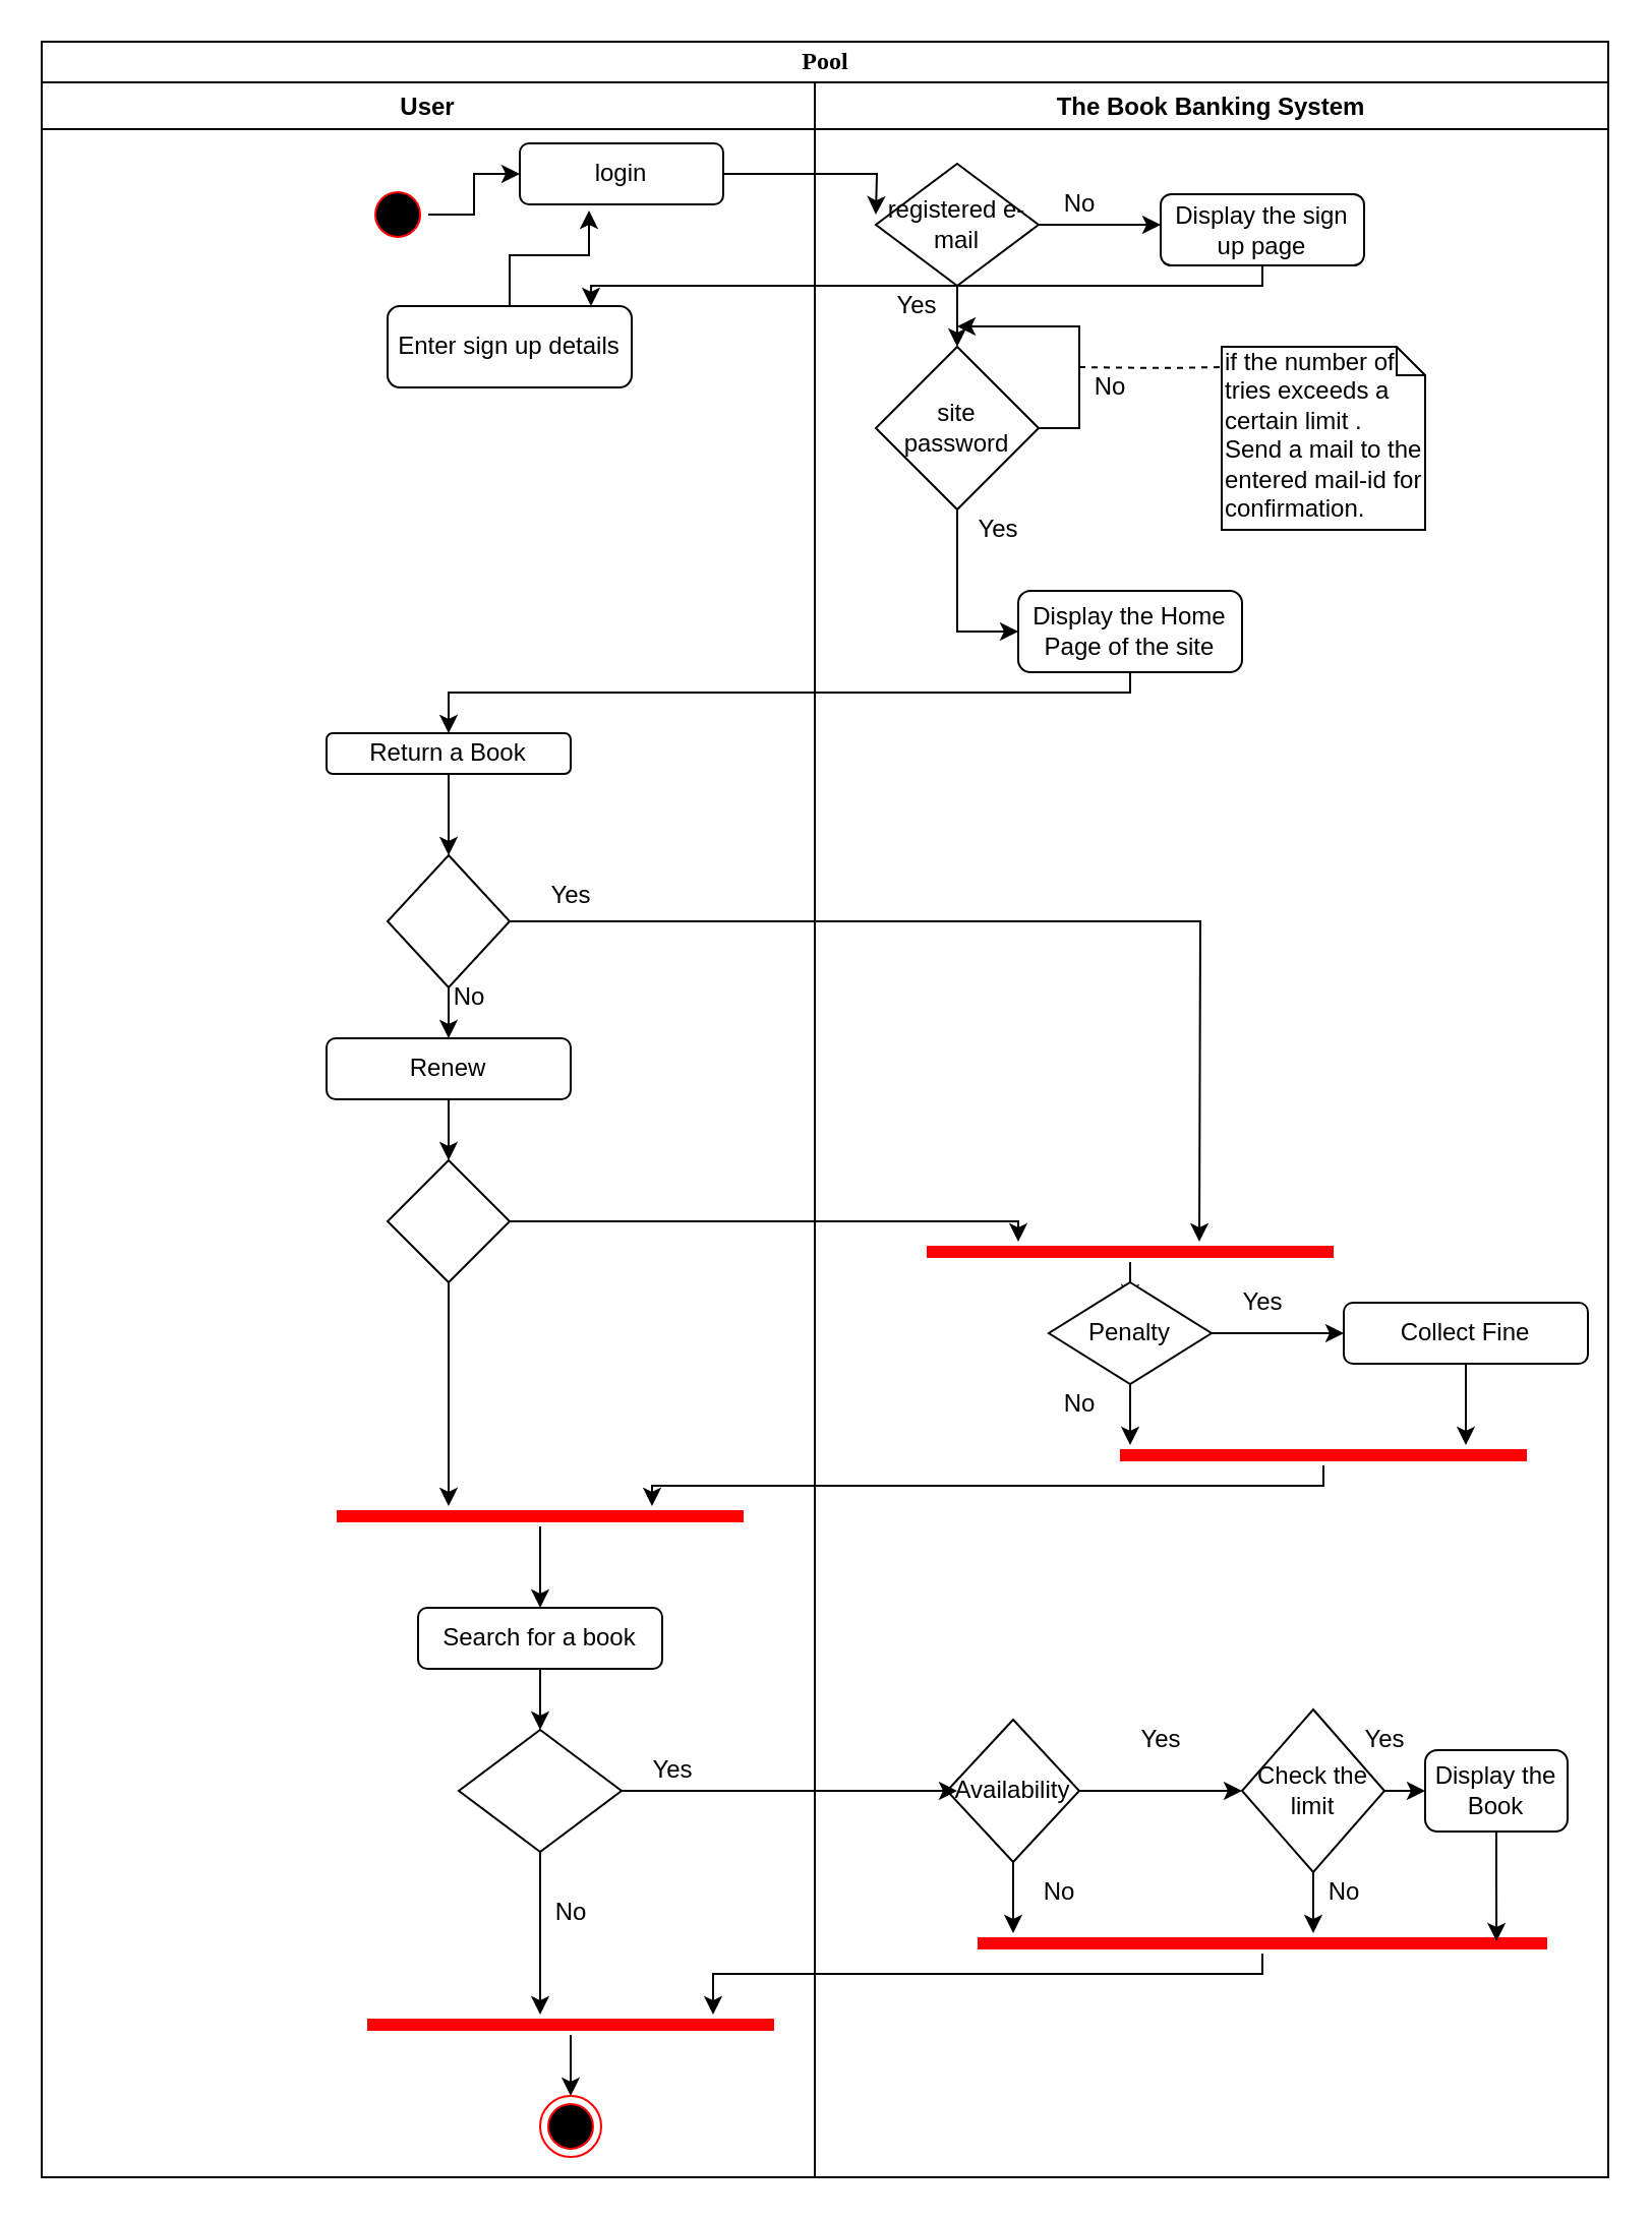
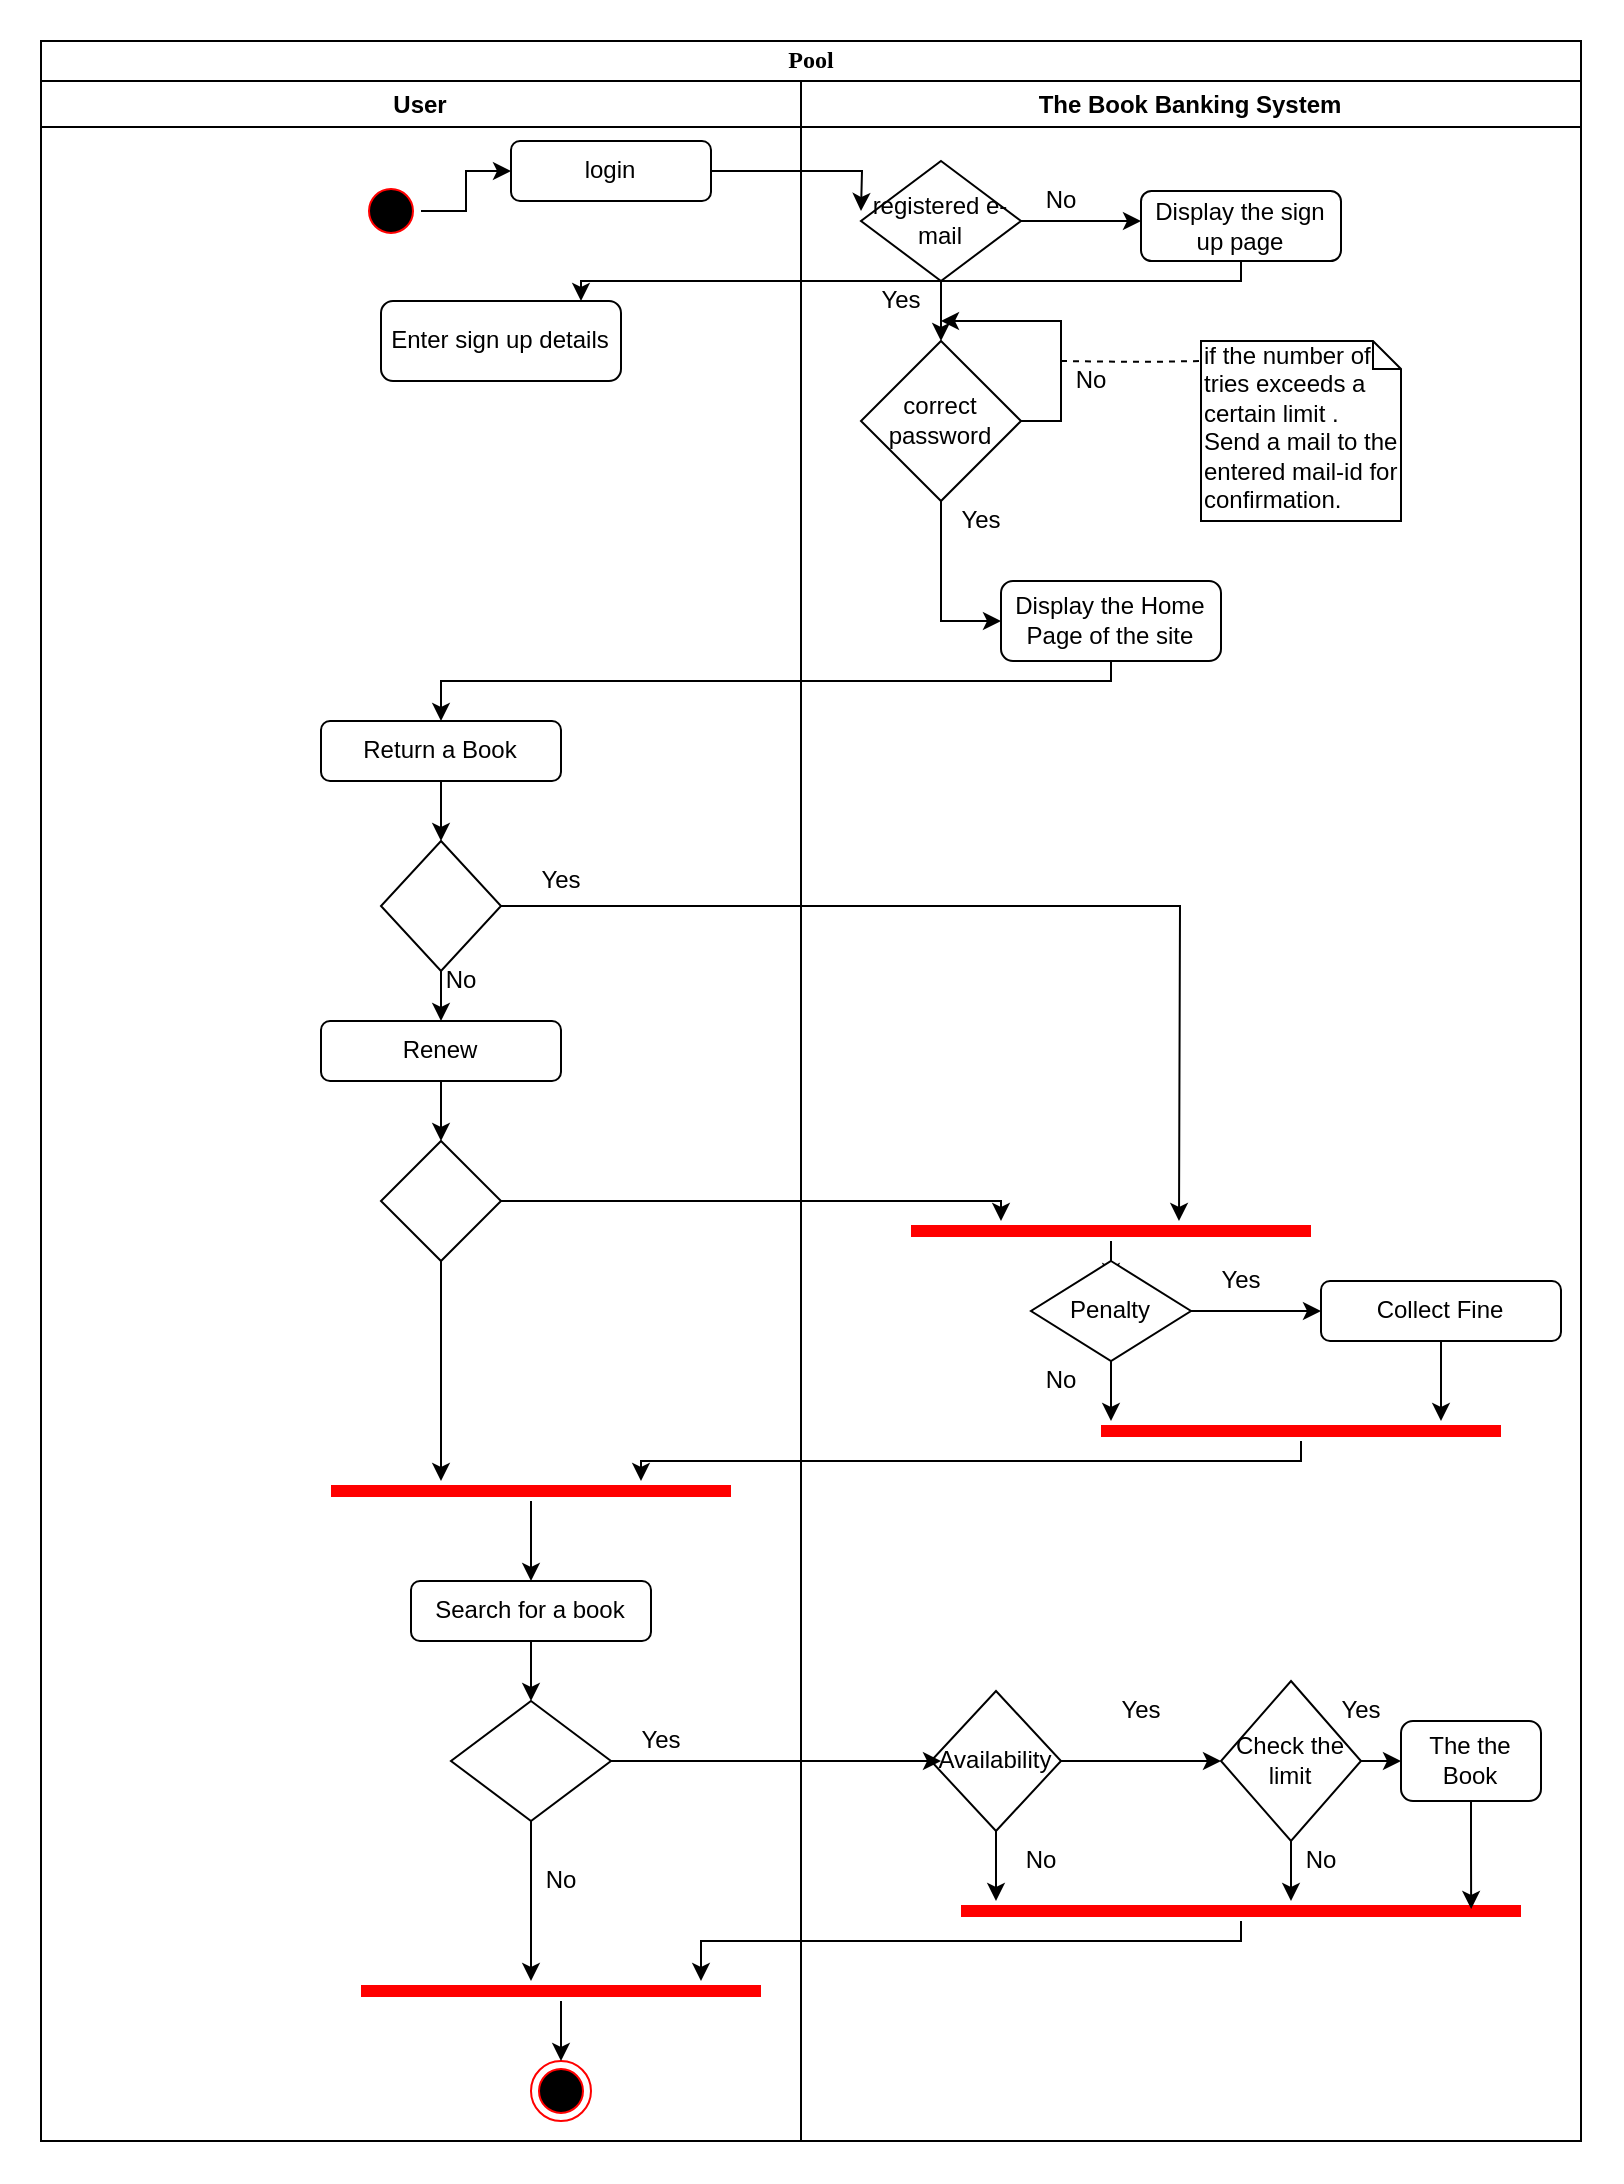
- <mxCell id="6" style="edgeStyle=orthogonalEdgeStyle;rounded=0;orthogonalLoop=1;jettySize=auto;html=1;entryX=0.34;entryY=1.1;entryDx=0;entryDy=0;entryPerimeter=0;" edge="1" parent="4" source="18" target="20"><mxGeometry relative="1" as="geometry" /></mxCell>
- <mxCell id="27" value="&lt;div&gt;site&lt;/div&gt;&lt;div&gt;password&lt;br&gt;&lt;/div&gt;" style="rhombus;whiteSpace=wrap;html=1;" vertex="1" parent="24"><mxGeometry x="30" y="130" width="80" height="80" as="geometry" /></mxCell>
+ <mxCell id="27" value="&lt;div&gt;correct&lt;/div&gt;&lt;div&gt;password&lt;br&gt;&lt;/div&gt;" style="rhombus;whiteSpace=wrap;html=1;" vertex="1" parent="24"><mxGeometry x="30" y="130" width="80" height="80" as="geometry" /></mxCell>
- <mxCell id="11" value="Return a Book" style="rounded=1;whiteSpace=wrap;html=1;" vertex="1" parent="4"><mxGeometry x="140" y="320" width="120" height="20" as="geometry" /></mxCell>
+ <mxCell id="11" value="Return a Book" style="rounded=1;whiteSpace=wrap;html=1;" vertex="1" parent="4"><mxGeometry x="140" y="320" width="120" height="30" as="geometry" /></mxCell>
- <mxCell id="69" value="&lt;div&gt;Display the &lt;br&gt;&lt;/div&gt;&lt;div&gt;Book&lt;br&gt;&lt;/div&gt;" style="rounded=1;whiteSpace=wrap;html=1;" vertex="1" parent="1"><mxGeometry x="700" y="860" width="70" height="40" as="geometry" /></mxCell>
+ <mxCell id="69" value="&lt;div&gt;The the &lt;br&gt;&lt;/div&gt;&lt;div&gt;Book&lt;br&gt;&lt;/div&gt;" style="rounded=1;whiteSpace=wrap;html=1;" vertex="1" parent="1"><mxGeometry x="700" y="860" width="70" height="40" as="geometry" /></mxCell>
